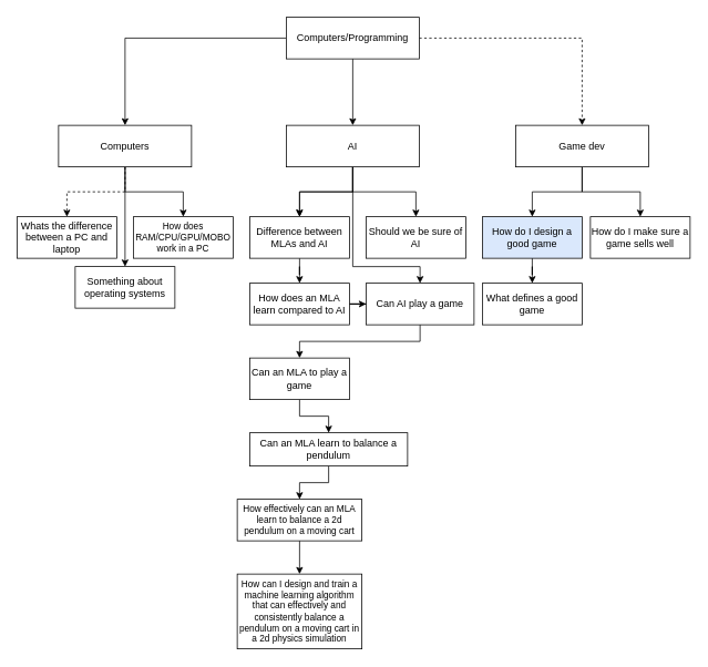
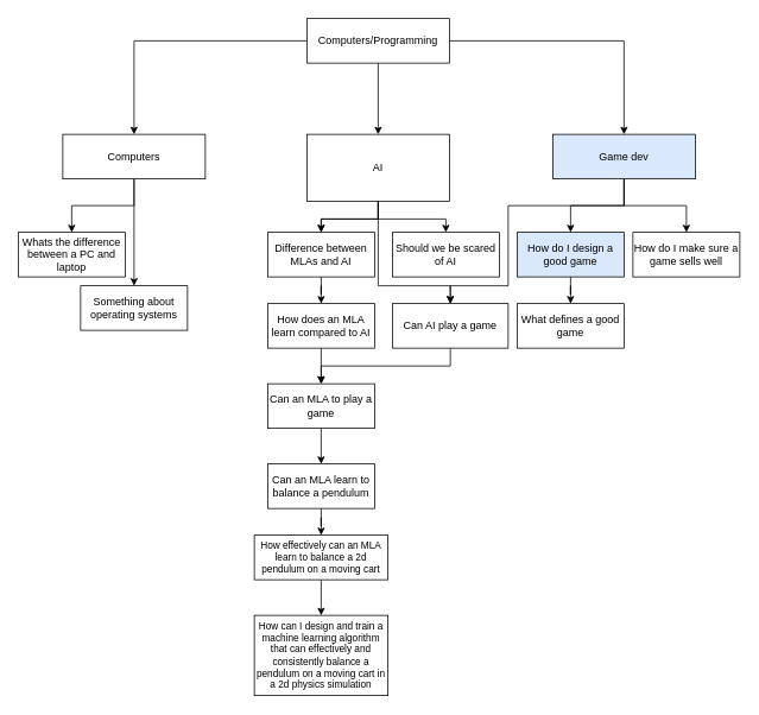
- <mxCell id="4" value="" style="edgeStyle=orthogonalEdgeStyle;rounded=0;orthogonalLoop=1;jettySize=auto;html=1;dashed=1;" parent="1" source="5" target="18" edge="1"><mxGeometry relative="1" as="geometry" /></mxCell>
+ <mxCell id="4" value="" style="edgeStyle=orthogonalEdgeStyle;rounded=0;orthogonalLoop=1;jettySize=auto;html=1;" parent="1" source="5" target="18" edge="1"><mxGeometry relative="1" as="geometry" /></mxCell>
- <mxCell id="14" value="AI" style="rounded=0;whiteSpace=wrap;html=1;" parent="1" vertex="1"><mxGeometry x="344" y="150" width="160" height="50" as="geometry" /></mxCell>
+ <mxCell id="14" value="AI" style="rounded=0;whiteSpace=wrap;html=1;" parent="1" vertex="1"><mxGeometry x="344" y="150" width="160" height="75" as="geometry" /></mxCell>
- <mxCell id="18" value="Game dev" style="rounded=0;whiteSpace=wrap;html=1;" parent="1" vertex="1"><mxGeometry x="620" y="150" width="160" height="50" as="geometry" /></mxCell>
+ <mxCell id="18" value="Game dev" style="rounded=0;whiteSpace=wrap;html=1;fillColor=#dae8fc;" parent="1" vertex="1"><mxGeometry x="620" y="150" width="160" height="50" as="geometry" /></mxCell>
- <mxCell id="7" style="edgeStyle=orthogonalEdgeStyle;rounded=0;orthogonalLoop=1;jettySize=auto;html=1;dashed=1;" parent="1" source="9" target="20" edge="1"><mxGeometry relative="1" as="geometry" /></mxCell>
+ <mxCell id="7" style="edgeStyle=orthogonalEdgeStyle;rounded=0;orthogonalLoop=1;jettySize=auto;html=1;" parent="1" source="9" target="20" edge="1"><mxGeometry relative="1" as="geometry" /></mxCell>
- <mxCell id="6" value="" style="edgeStyle=orthogonalEdgeStyle;rounded=0;orthogonalLoop=1;jettySize=auto;html=1;" parent="1" source="9" target="19" edge="1"><mxGeometry relative="1" as="geometry" /></mxCell>
+ <mxCell id="17" style="edgeStyle=orthogonalEdgeStyle;rounded=0;orthogonalLoop=1;jettySize=auto;html=1;entryX=0.5;entryY=0;entryDx=0;entryDy=0;" parent="1" source="18" target="30" edge="1"><mxGeometry relative="1" as="geometry"><Array as="points"><mxPoint x="700" y="230" /><mxPoint x="570" y="230" /><mxPoint x="570" y="320" /><mxPoint x="505" y="320" /></Array></mxGeometry></mxCell>
- <mxCell id="19" value="How does RAM/CPU/GPU/MOBO work in a PC" style="rounded=0;whiteSpace=wrap;html=1;fontSize=11;" parent="1" vertex="1"><mxGeometry x="160" y="260" width="120" height="50" as="geometry" /></mxCell>
- <mxCell id="24" value="Should we be sure of AI" style="rounded=0;whiteSpace=wrap;html=1;" parent="1" vertex="1"><mxGeometry x="440" y="260" width="120" height="50" as="geometry" /></mxCell>
+ <mxCell id="24" value="Should we be scared of AI" style="rounded=0;whiteSpace=wrap;html=1;" parent="1" vertex="1"><mxGeometry x="440" y="260" width="120" height="50" as="geometry" /></mxCell>
- <mxCell id="31" value="" style="edgeStyle=orthogonalEdgeStyle;rounded=0;orthogonalLoop=1;jettySize=auto;html=1;" parent="1" source="32" target="30" edge="1"><mxGeometry relative="1" as="geometry" /></mxCell>
+ <mxCell id="31" value="" style="edgeStyle=orthogonalEdgeStyle;rounded=0;orthogonalLoop=1;jettySize=auto;html=1;" parent="1" source="32" target="34" edge="1"><mxGeometry relative="1" as="geometry" /></mxCell>
- <mxCell id="36" value="Can an MLA learn to balance a pendulum" style="rounded=0;whiteSpace=wrap;html=1;" parent="1" vertex="1"><mxGeometry x="300" y="520" width="190" height="40" as="geometry" /></mxCell>
+ <mxCell id="36" value="Can an MLA learn to balance a pendulum" style="rounded=0;whiteSpace=wrap;html=1;" parent="1" vertex="1"><mxGeometry x="300" y="520" width="120" height="50" as="geometry" /></mxCell>
